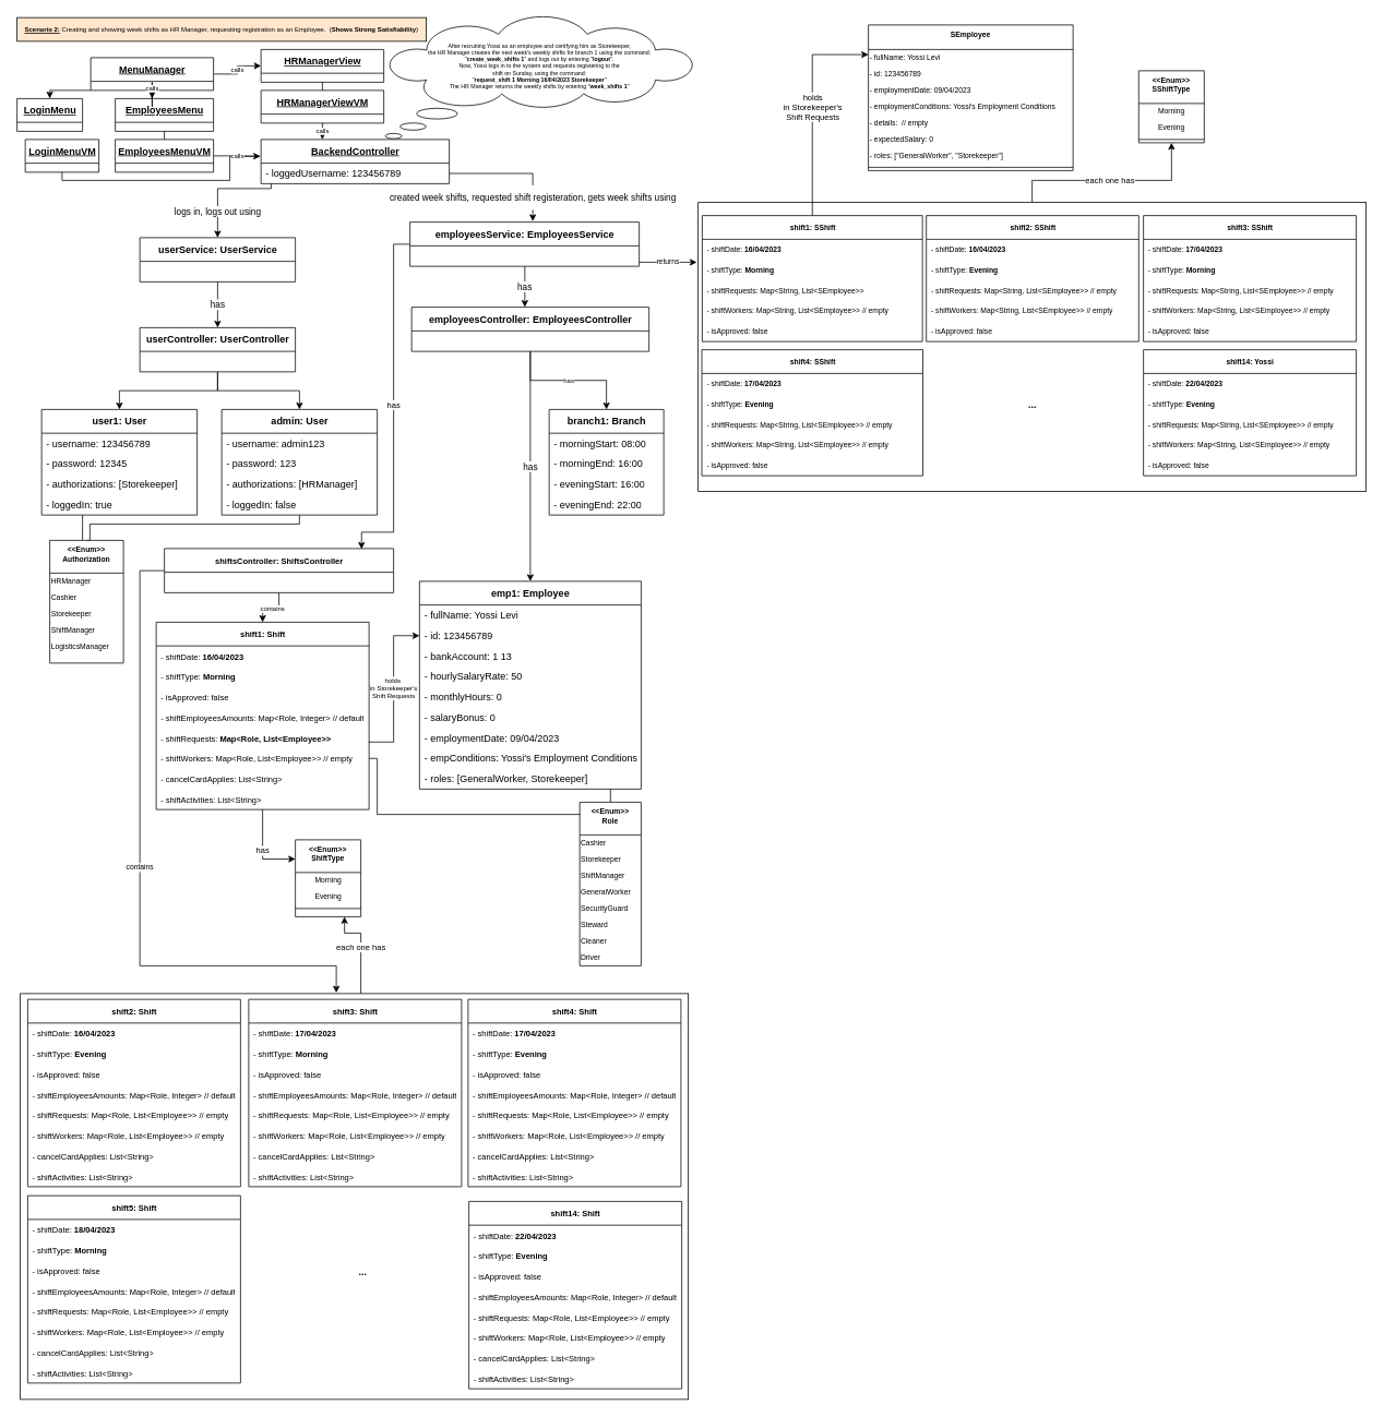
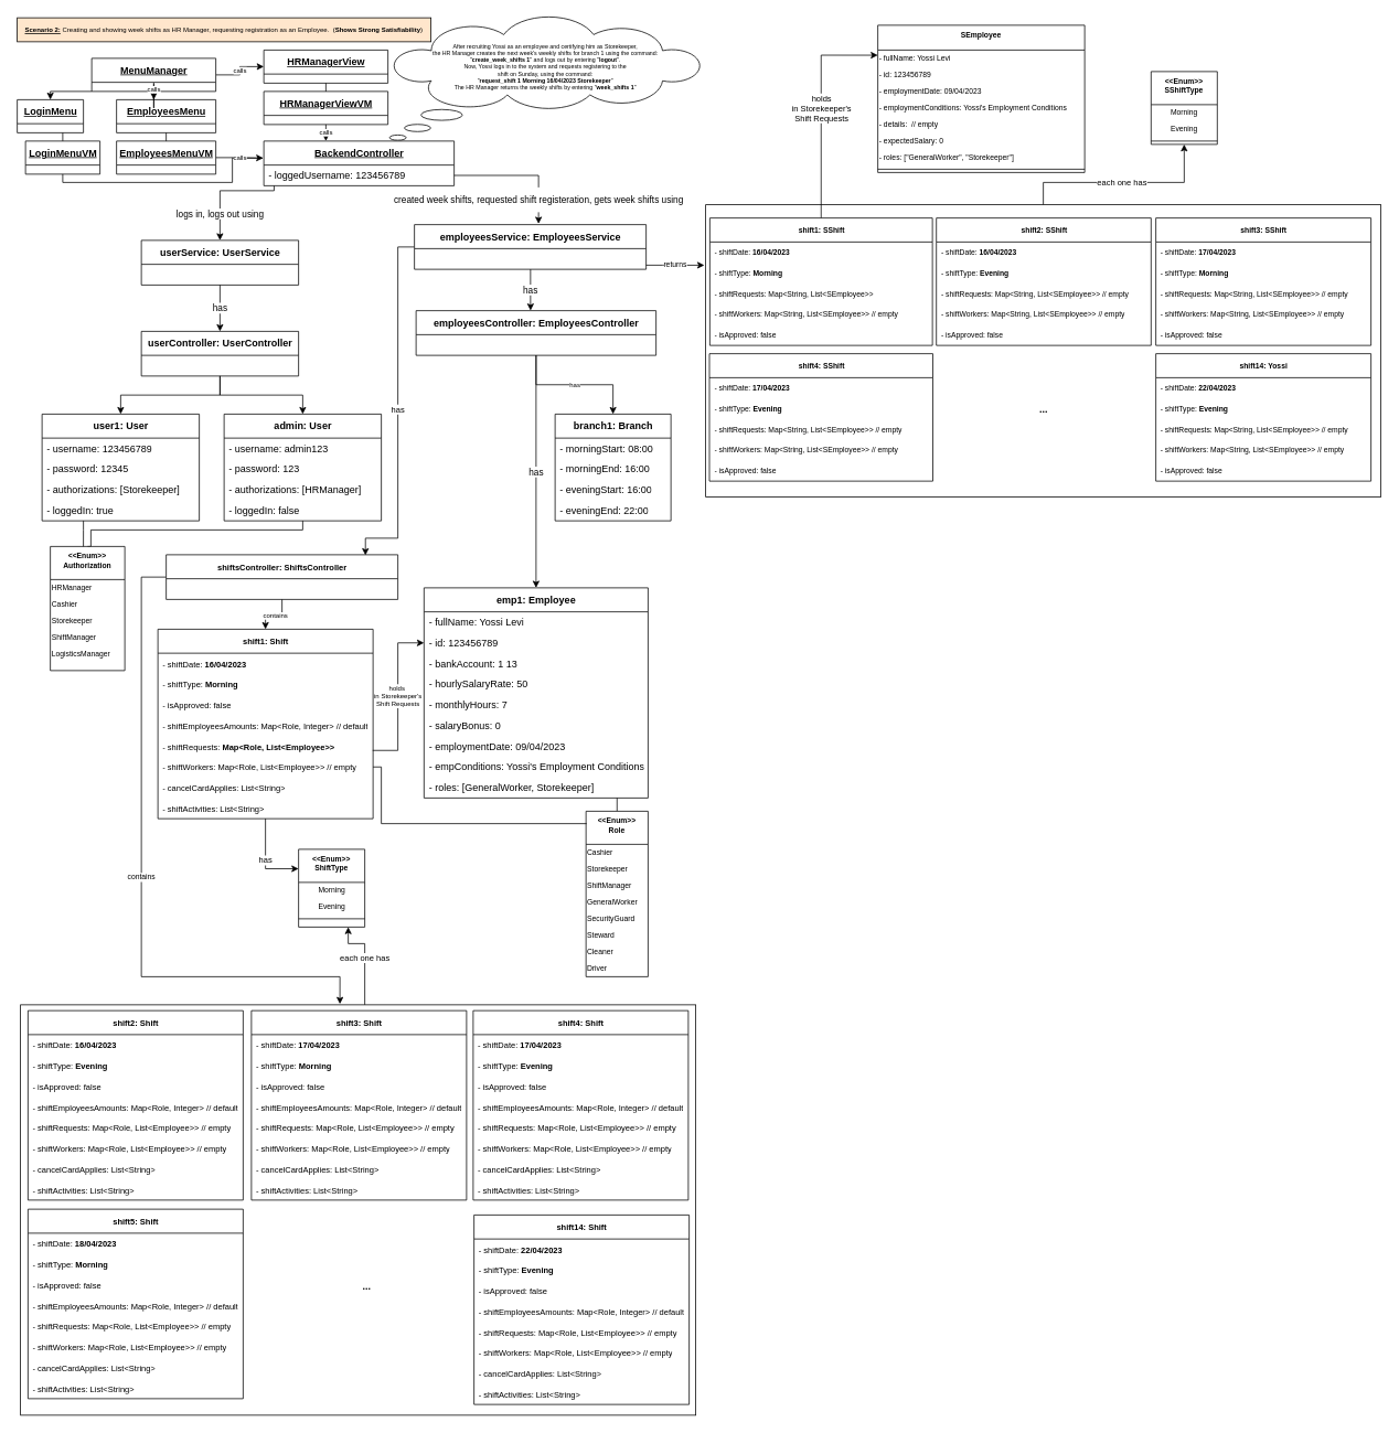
+ <mxCell id="71" style="edgeStyle=orthogonalEdgeStyle;rounded=0;orthogonalLoop=1;jettySize=auto;html=1;entryX=0.5;entryY=0;entryDx=0;entryDy=0;fontSize=8;endArrow=none;endFill=0;" parent="1" source="72" target="74" edge="1"><mxGeometry relative="1" as="geometry"><Array as="points"><mxPoint x="75" y="160" /><mxPoint x="75" y="160" /></Array></mxGeometry></mxCell>
- <mxCell id="36" value="- monthlyHours: 0" style="text;html=1;strokeColor=none;fillColor=none;align=left;verticalAlign=middle;spacingLeft=4;spacingRight=4;overflow=hidden;rotatable=0;points=[[0,0.5],[1,0.5]];portConstraint=eastwest;" parent="31" vertex="1"><mxGeometry y="129" width="270.75" height="25" as="geometry" /></mxCell>
+ <mxCell id="36" value="- monthlyHours: 7" style="text;html=1;strokeColor=none;fillColor=none;align=left;verticalAlign=middle;spacingLeft=4;spacingRight=4;overflow=hidden;rotatable=0;points=[[0,0.5],[1,0.5]];portConstraint=eastwest;" parent="31" vertex="1"><mxGeometry y="129" width="270.75" height="25" as="geometry" /></mxCell>
